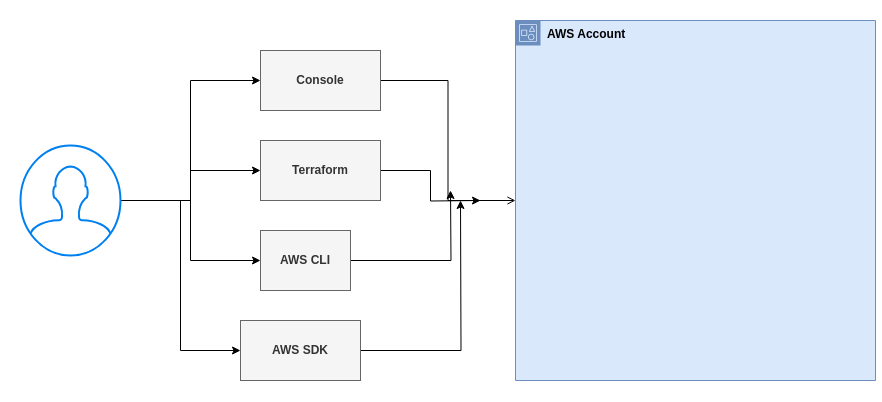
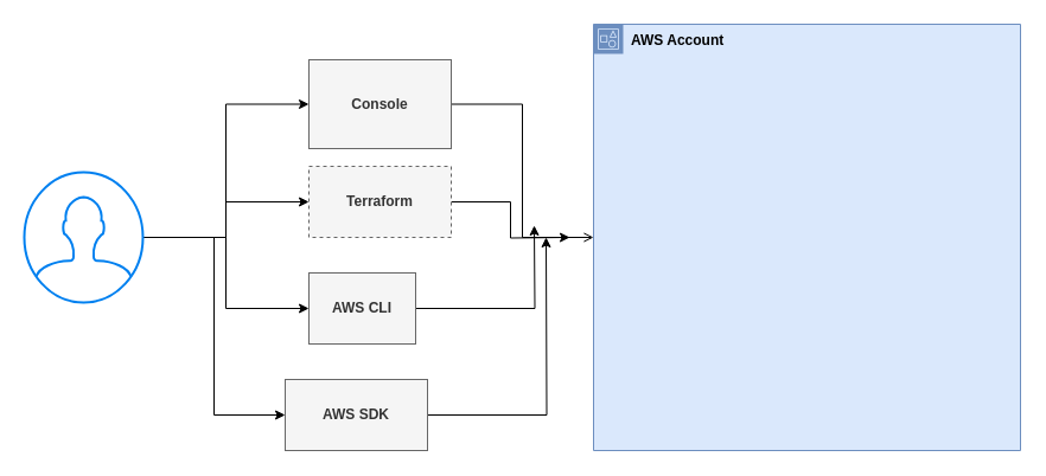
- <mxCell id="9" value="&lt;b&gt;Console&lt;/b&gt;" style="rounded=0;whiteSpace=wrap;html=1;fillColor=#f5f5f5;fontColor=#333333;strokeColor=#666666;" vertex="1" parent="1"><mxGeometry x="260" y="50" width="120" height="60" as="geometry" /></mxCell>
+ <mxCell id="9" value="&lt;b&gt;Console&lt;/b&gt;" style="rounded=0;whiteSpace=wrap;html=1;fillColor=#f5f5f5;fontColor=#333333;strokeColor=#666666;" vertex="1" parent="1"><mxGeometry x="260" y="50" width="120" height="75" as="geometry" /></mxCell>
- <mxCell id="11" value="&lt;b&gt;Terraform&lt;/b&gt;" style="rounded=0;whiteSpace=wrap;html=1;fillColor=#f5f5f5;fontColor=#333333;strokeColor=#666666;" vertex="1" parent="1"><mxGeometry x="260" y="140" width="120" height="60" as="geometry" /></mxCell>
+ <mxCell id="11" value="&lt;b&gt;Terraform&lt;/b&gt;" style="rounded=0;whiteSpace=wrap;html=1;fillColor=#f5f5f5;fontColor=#333333;strokeColor=#666666;dashed=1;" vertex="1" parent="1"><mxGeometry x="260" y="140" width="120" height="60" as="geometry" /></mxCell>
- <mxCell id="2" value="&lt;b&gt;AWS Account&lt;/b&gt;" style="points=[[0,0],[0.25,0],[0.5,0],[0.75,0],[1,0],[1,0.25],[1,0.5],[1,0.75],[1,1],[0.75,1],[0.5,1],[0.25,1],[0,1],[0,0.75],[0,0.5],[0,0.25]];outlineConnect=0;html=1;whiteSpace=wrap;fontSize=12;fontStyle=0;container=1;pointerEvents=0;collapsible=0;recursiveResize=0;shape=mxgraph.aws4.group;grIcon=mxgraph.aws4.group_account;strokeColor=#6c8ebf;fillColor=#dae8fc;verticalAlign=top;align=left;spacingLeft=30;dashed=0;" vertex="1" parent="1"><mxGeometry x="515" y="20" width="360" height="360" as="geometry" /></mxCell>
+ <mxCell id="2" value="&lt;b&gt;AWS Account&lt;/b&gt;" style="points=[[0,0],[0.25,0],[0.5,0],[0.75,0],[1,0],[1,0.25],[1,0.5],[1,0.75],[1,1],[0.75,1],[0.5,1],[0.25,1],[0,1],[0,0.75],[0,0.5],[0,0.25]];outlineConnect=0;html=1;whiteSpace=wrap;fontSize=12;fontStyle=0;container=1;pointerEvents=0;collapsible=0;recursiveResize=0;shape=mxgraph.aws4.group;grIcon=mxgraph.aws4.group_account;strokeColor=#6c8ebf;fillColor=#dae8fc;verticalAlign=top;align=left;spacingLeft=30;dashed=0;" vertex="1" parent="1"><mxGeometry x="500" y="20" width="360" height="360" as="geometry" /></mxCell>
